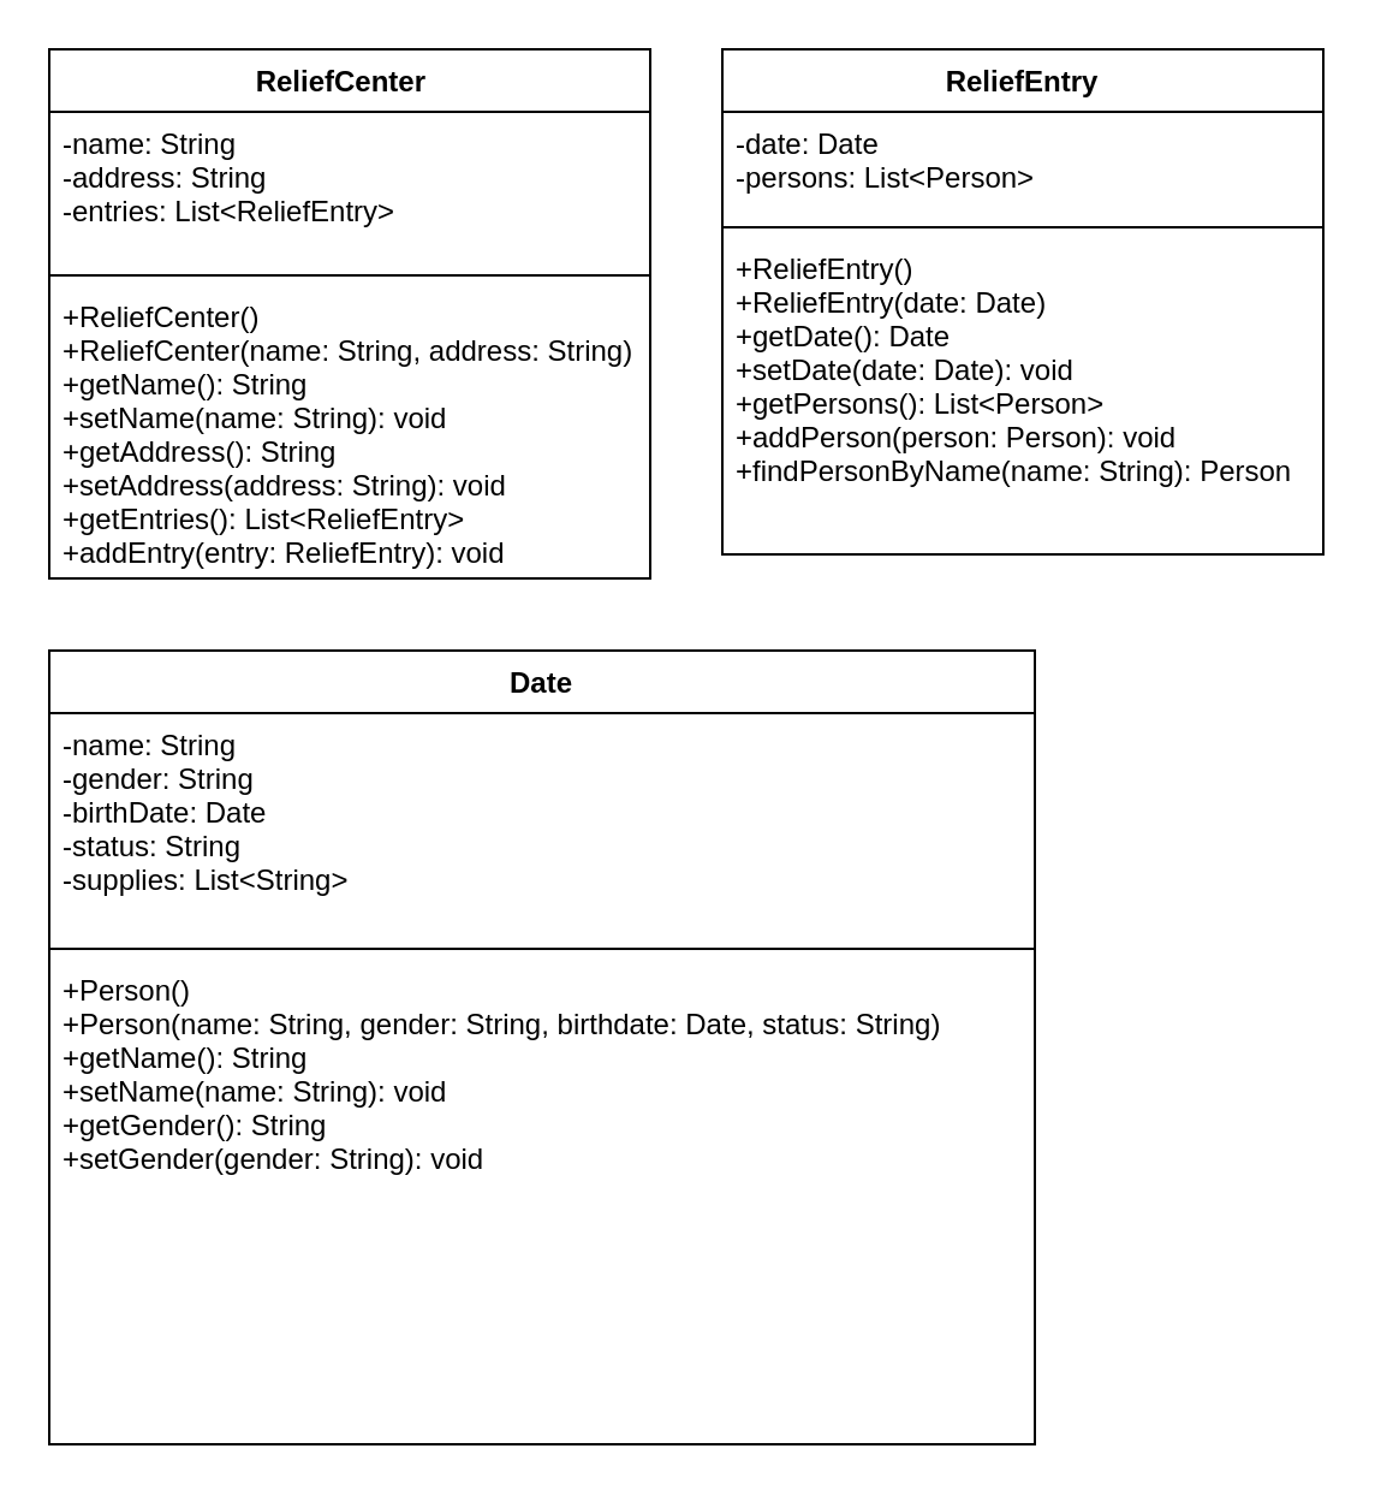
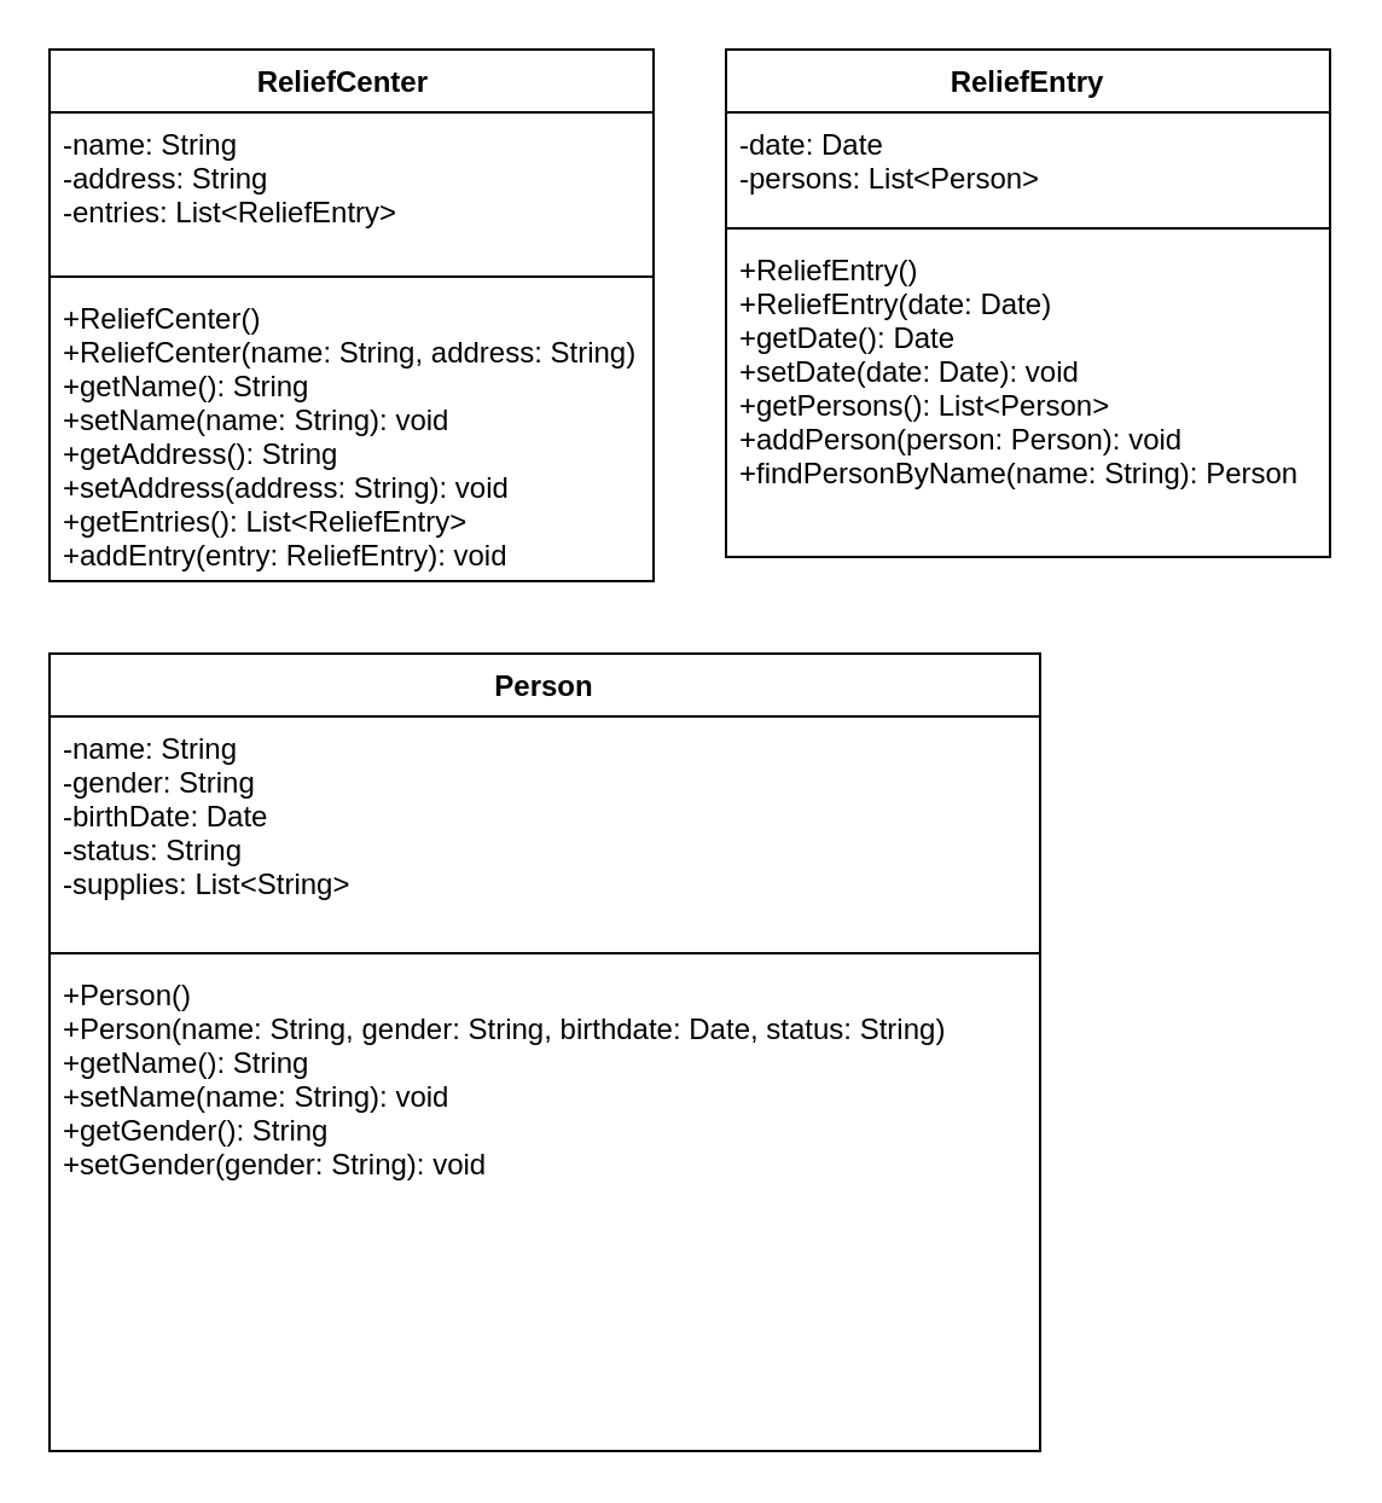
- <mxCell id="10" value="Date" style="swimlane;fontStyle=1;align=center;verticalAlign=top;childLayout=stackLayout;horizontal=1;startSize=26;horizontalStack=0;resizeParent=1;resizeParentMax=0;resizeLast=0;collapsible=1;marginBottom=0;" vertex="1" parent="1"><mxGeometry x="20" y="270" width="410" height="330" as="geometry" /></mxCell>
+ <mxCell id="10" value="Person" style="swimlane;fontStyle=1;align=center;verticalAlign=top;childLayout=stackLayout;horizontal=1;startSize=26;horizontalStack=0;resizeParent=1;resizeParentMax=0;resizeLast=0;collapsible=1;marginBottom=0;" vertex="1" parent="1"><mxGeometry x="20" y="270" width="410" height="330" as="geometry" /></mxCell>
